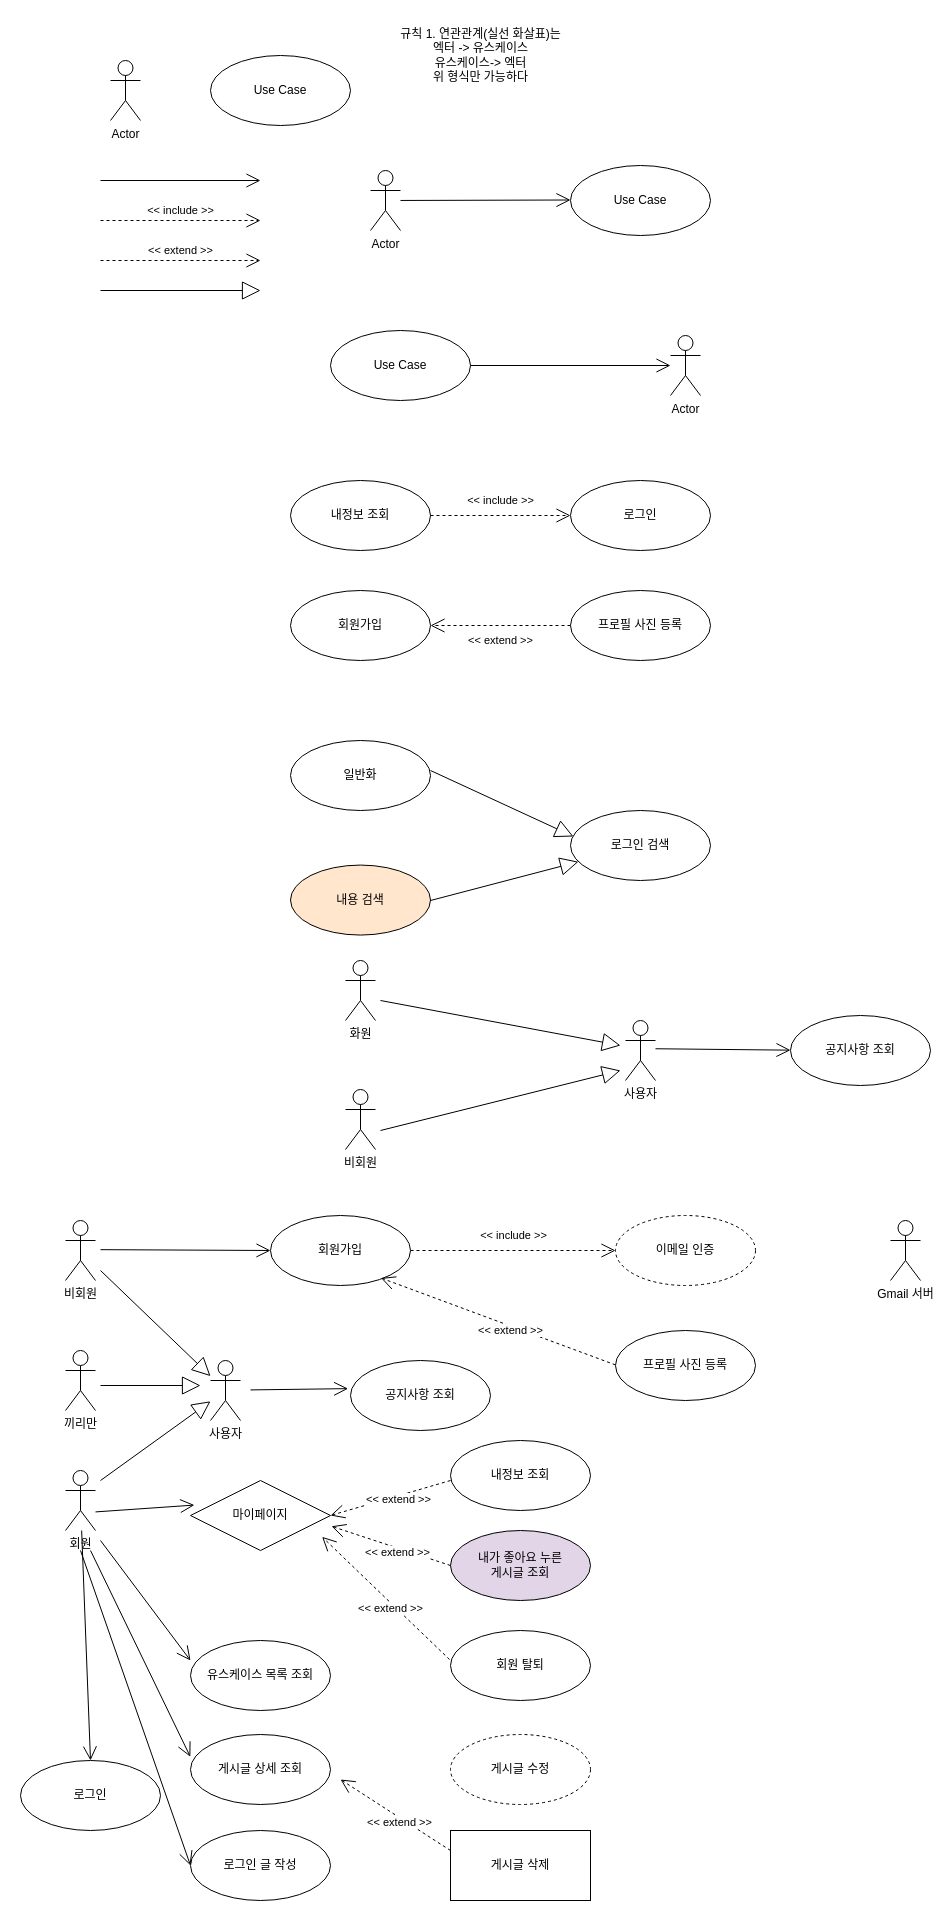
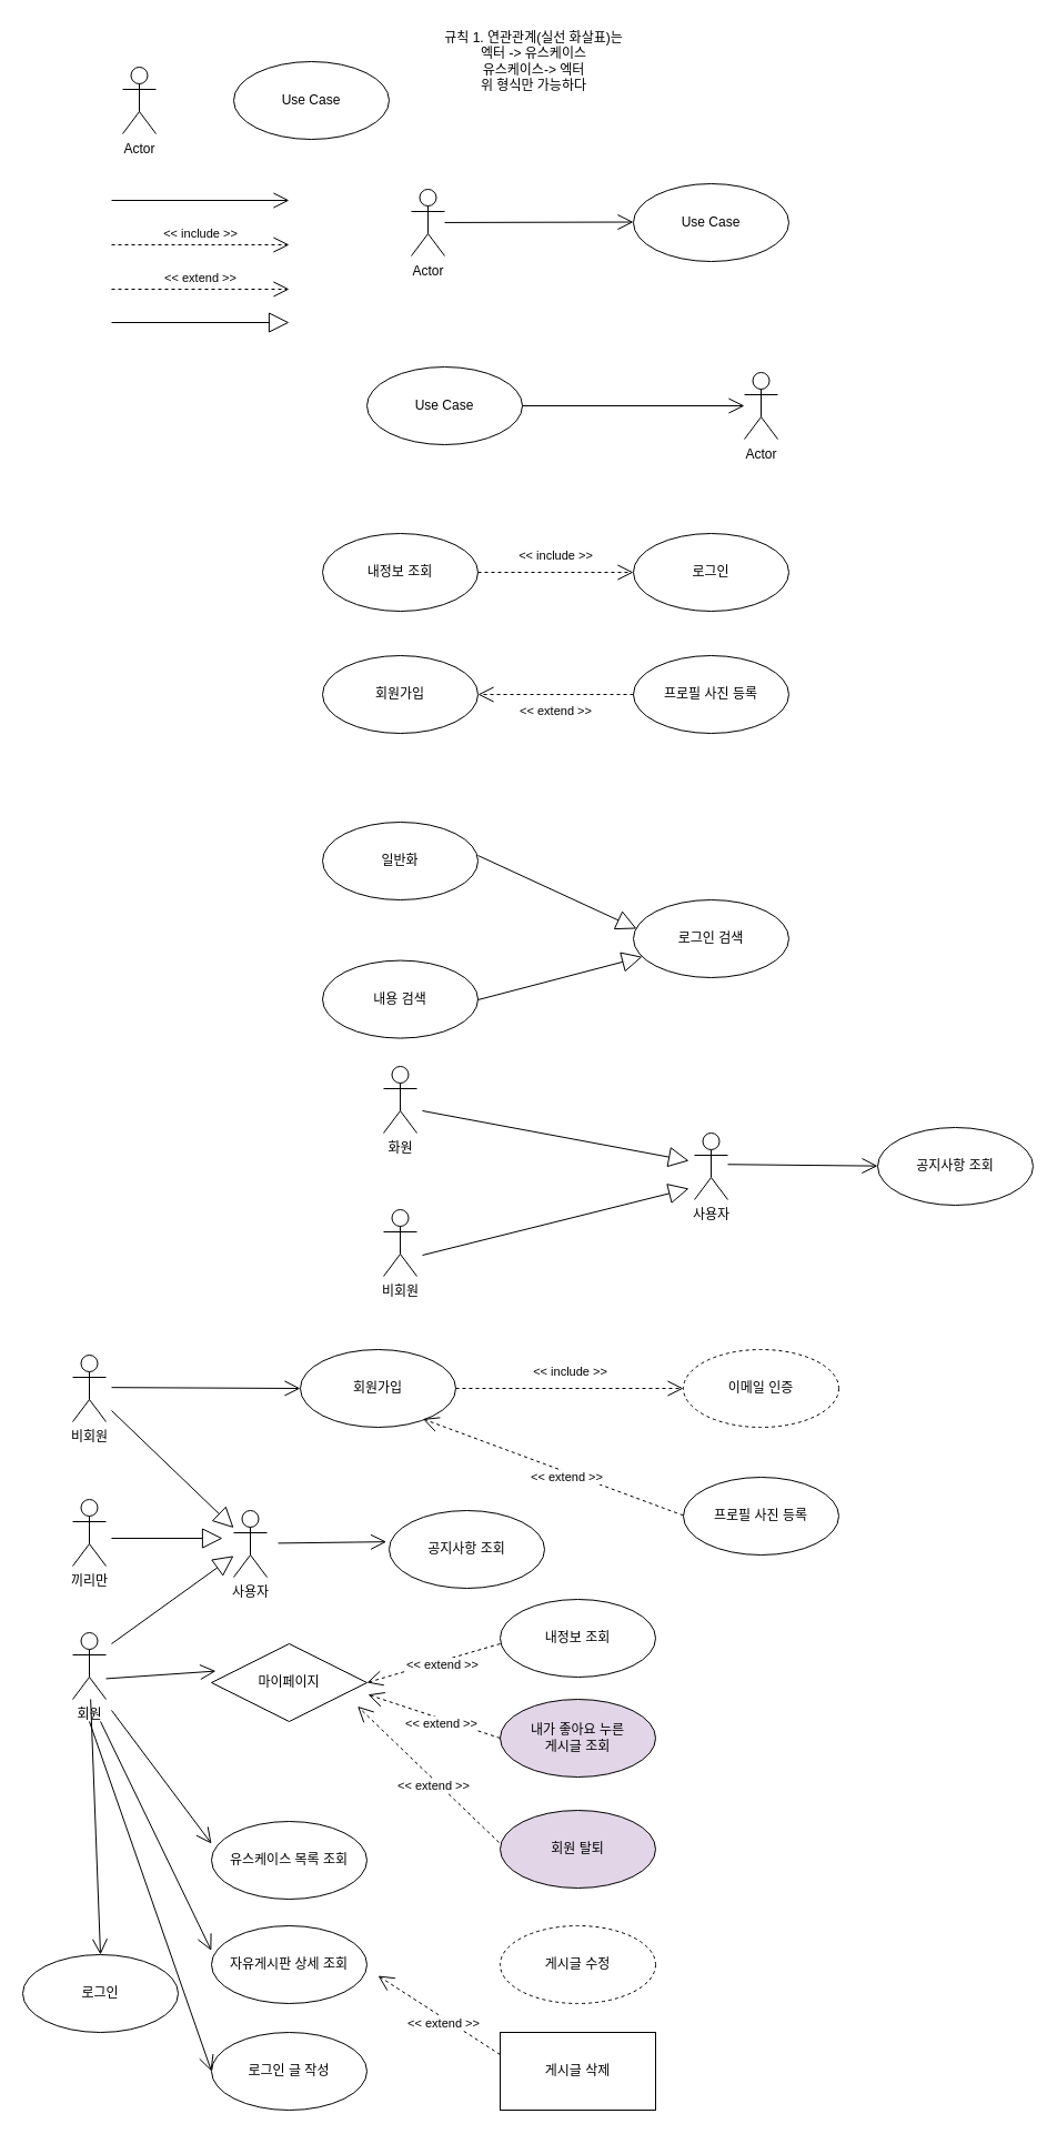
- <mxCell id="22" value="내용 검색" style="ellipse;whiteSpace=wrap;html=1;fillColor=#ffe6cc;" vertex="1" parent="1"><mxGeometry x="290" y="864.57" width="140" height="70" as="geometry" /></mxCell>
+ <mxCell id="22" value="내용 검색" style="ellipse;whiteSpace=wrap;html=1;" vertex="1" parent="1"><mxGeometry x="290" y="864.57" width="140" height="70" as="geometry" /></mxCell>
- <mxCell id="38" value="Gmail 서버" style="shape=umlActor;verticalLabelPosition=bottom;verticalAlign=top;html=1;" vertex="1" parent="1"><mxGeometry x="890" y="1220" width="30" height="60" as="geometry" /></mxCell>
- <mxCell id="53" value="회원 탈퇴" style="ellipse;whiteSpace=wrap;html=1;" vertex="1" parent="1"><mxGeometry x="450" y="1630" width="140" height="70" as="geometry" /></mxCell>
+ <mxCell id="53" value="회원 탈퇴" style="ellipse;whiteSpace=wrap;html=1;fillColor=#e1d5e7;" vertex="1" parent="1"><mxGeometry x="450" y="1630" width="140" height="70" as="geometry" /></mxCell>
- <mxCell id="58" value="게시글 상세 조회" style="ellipse;whiteSpace=wrap;html=1;" vertex="1" parent="1"><mxGeometry x="190" y="1734" width="140" height="70" as="geometry" /></mxCell>
+ <mxCell id="58" value="자유게시판 상세 조회" style="ellipse;whiteSpace=wrap;html=1;" vertex="1" parent="1"><mxGeometry x="190" y="1734" width="140" height="70" as="geometry" /></mxCell>
